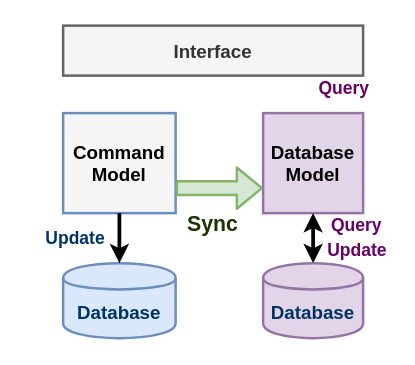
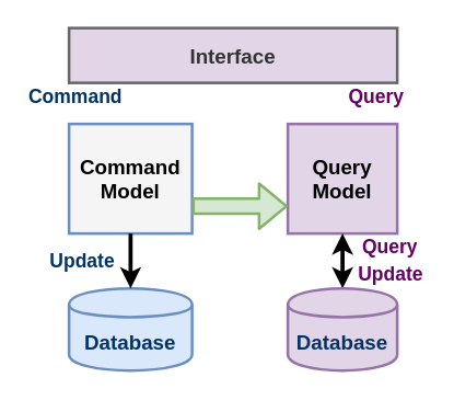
- <mxCell id="5" value="&lt;font style=&quot;font-size: 15px&quot;&gt;&lt;b&gt;Interface&lt;/b&gt;&lt;/font&gt;" style="rounded=0;whiteSpace=wrap;html=1;strokeWidth=2;fillColor=#f5f5f5;strokeColor=#666666;fontColor=#333333;" parent="1" vertex="1"><mxGeometry x="50" y="20" width="240" height="40" as="geometry" /></mxCell>
+ <mxCell id="5" value="&lt;font style=&quot;font-size: 15px&quot;&gt;&lt;b&gt;Interface&lt;/b&gt;&lt;/font&gt;" style="rounded=0;whiteSpace=wrap;html=1;strokeWidth=2;fillColor=#e1d5e7;strokeColor=#666666;fontColor=#333333;" parent="1" vertex="1"><mxGeometry x="50" y="20" width="240" height="40" as="geometry" /></mxCell>
+ <mxCell id="9" value="&lt;span style=&quot;font-size: 14px&quot;&gt;&lt;b&gt;&lt;font color=&quot;#003366&quot;&gt;Command&lt;/font&gt;&lt;/b&gt;&lt;/span&gt;" style="text;html=1;strokeColor=none;fillColor=none;align=center;verticalAlign=middle;whiteSpace=wrap;rounded=0;" parent="1" vertex="1"><mxGeometry x="20" y="60" width="70" height="20" as="geometry" /></mxCell>
- <mxCell id="3" value="&lt;font style=&quot;font-size: 15px&quot;&gt;&lt;b&gt;Database&lt;br&gt;Model&lt;/b&gt;&lt;/font&gt;" style="rounded=0;whiteSpace=wrap;html=1;strokeWidth=2;fillColor=#e1d5e7;strokeColor=#9673a6;" parent="1" vertex="1"><mxGeometry x="210" y="90" width="80" height="80" as="geometry" /></mxCell>
+ <mxCell id="3" value="&lt;font style=&quot;font-size: 15px&quot;&gt;&lt;b&gt;Query&lt;br&gt;Model&lt;/b&gt;&lt;/font&gt;" style="rounded=0;whiteSpace=wrap;html=1;strokeWidth=2;fillColor=#e1d5e7;strokeColor=#9673a6;" parent="1" vertex="1"><mxGeometry x="210" y="90" width="80" height="80" as="geometry" /></mxCell>
- <mxCell id="15" value="&lt;font style=&quot;font-size: 17px&quot; color=&quot;#1a3300&quot;&gt;&lt;b&gt;Sync&lt;/b&gt;&lt;/font&gt;" style="text;html=1;strokeColor=none;fillColor=none;align=center;verticalAlign=middle;whiteSpace=wrap;rounded=0;" vertex="1" parent="1"><mxGeometry x="140" y="165" width="60" height="30" as="geometry" /></mxCell>
